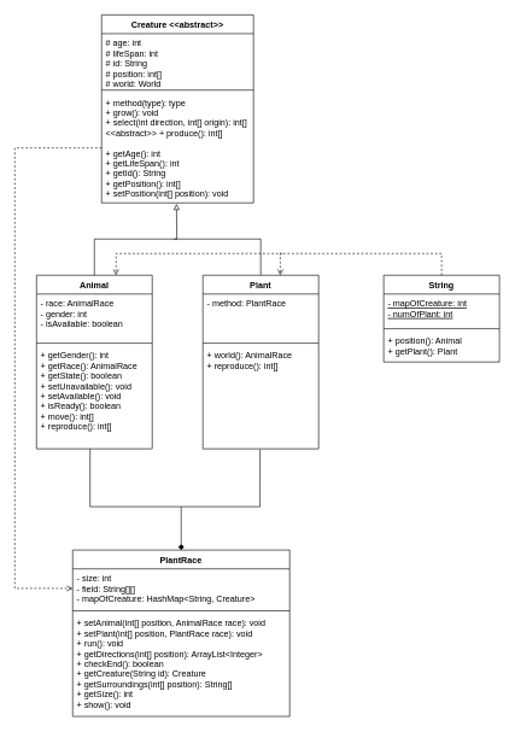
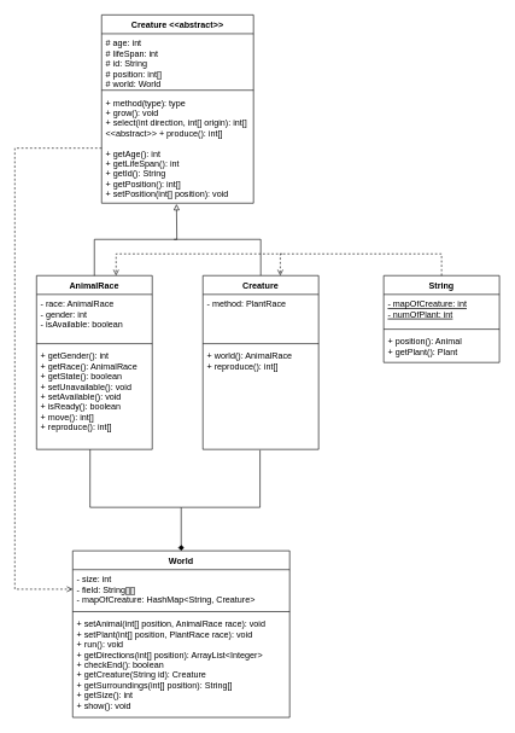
- <mxCell id="6" value="Animal" style="swimlane;fontStyle=1;align=center;verticalAlign=top;childLayout=stackLayout;horizontal=1;startSize=26;horizontalStack=0;resizeParent=1;resizeParentMax=0;resizeLast=0;collapsible=1;marginBottom=0;" vertex="1" parent="1"><mxGeometry x="50" y="380" width="160" height="240" as="geometry" /></mxCell>
+ <mxCell id="6" value="AnimalRace" style="swimlane;fontStyle=1;align=center;verticalAlign=top;childLayout=stackLayout;horizontal=1;startSize=26;horizontalStack=0;resizeParent=1;resizeParentMax=0;resizeLast=0;collapsible=1;marginBottom=0;" vertex="1" parent="1"><mxGeometry x="50" y="380" width="160" height="240" as="geometry" /></mxCell>
- <mxCell id="12" value="Plant" style="swimlane;fontStyle=1;align=center;verticalAlign=top;childLayout=stackLayout;horizontal=1;startSize=26;horizontalStack=0;resizeParent=1;resizeParentMax=0;resizeLast=0;collapsible=1;marginBottom=0;" vertex="1" parent="1"><mxGeometry x="280" y="380" width="160" height="240" as="geometry" /></mxCell>
+ <mxCell id="12" value="Creature" style="swimlane;fontStyle=1;align=center;verticalAlign=top;childLayout=stackLayout;horizontal=1;startSize=26;horizontalStack=0;resizeParent=1;resizeParentMax=0;resizeLast=0;collapsible=1;marginBottom=0;" vertex="1" parent="1"><mxGeometry x="280" y="380" width="160" height="240" as="geometry" /></mxCell>
- <mxCell id="16" value="PlantRace" style="swimlane;fontStyle=1;align=center;verticalAlign=top;childLayout=stackLayout;horizontal=1;startSize=26;horizontalStack=0;resizeParent=1;resizeParentMax=0;resizeLast=0;collapsible=1;marginBottom=0;" vertex="1" parent="1"><mxGeometry x="100" y="760" width="300" height="230" as="geometry" /></mxCell>
+ <mxCell id="16" value="World" style="swimlane;fontStyle=1;align=center;verticalAlign=top;childLayout=stackLayout;horizontal=1;startSize=26;horizontalStack=0;resizeParent=1;resizeParentMax=0;resizeLast=0;collapsible=1;marginBottom=0;" vertex="1" parent="1"><mxGeometry x="100" y="760" width="300" height="230" as="geometry" /></mxCell>
